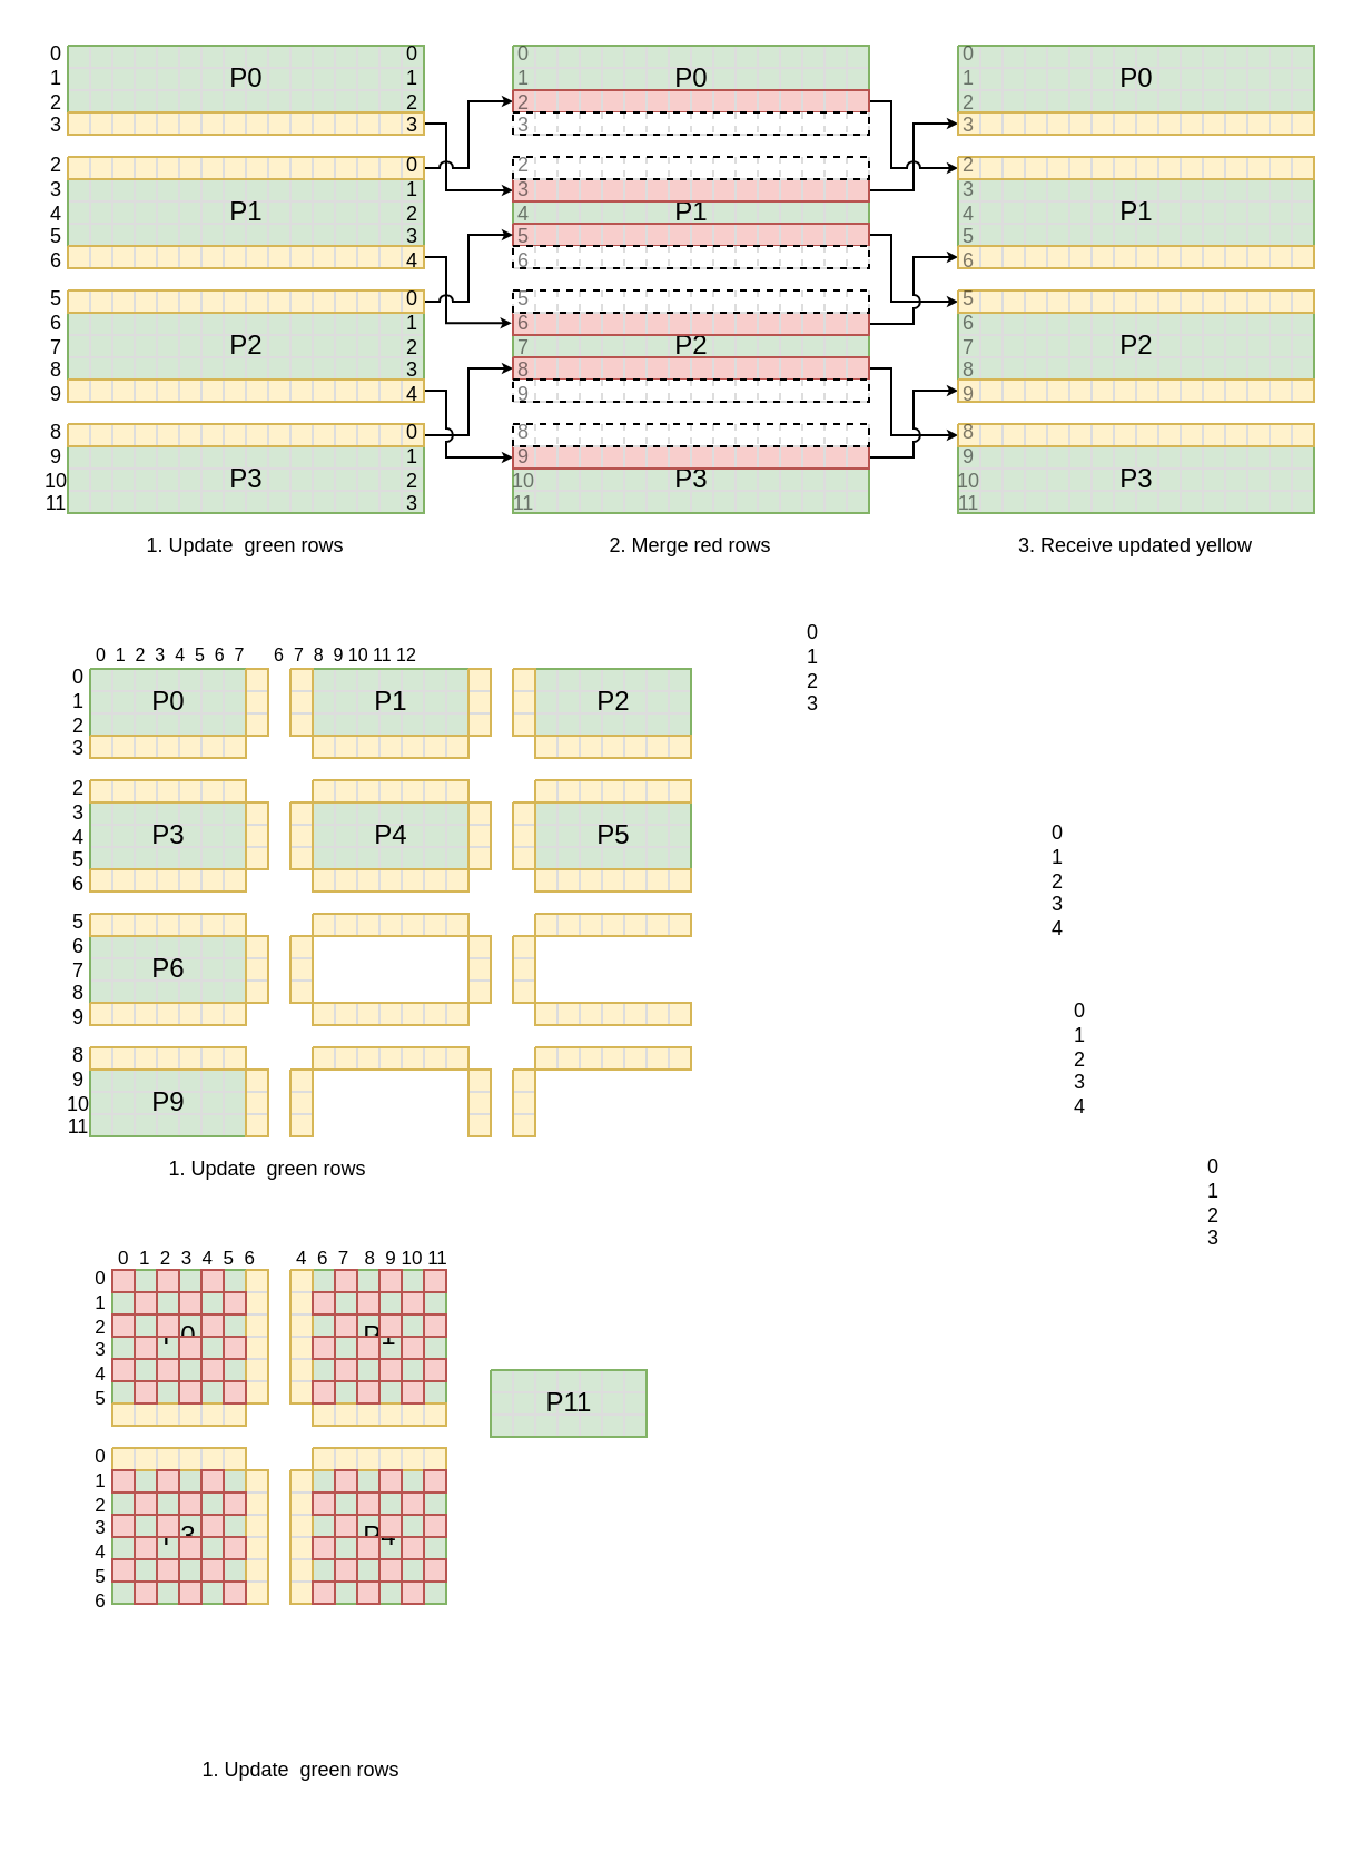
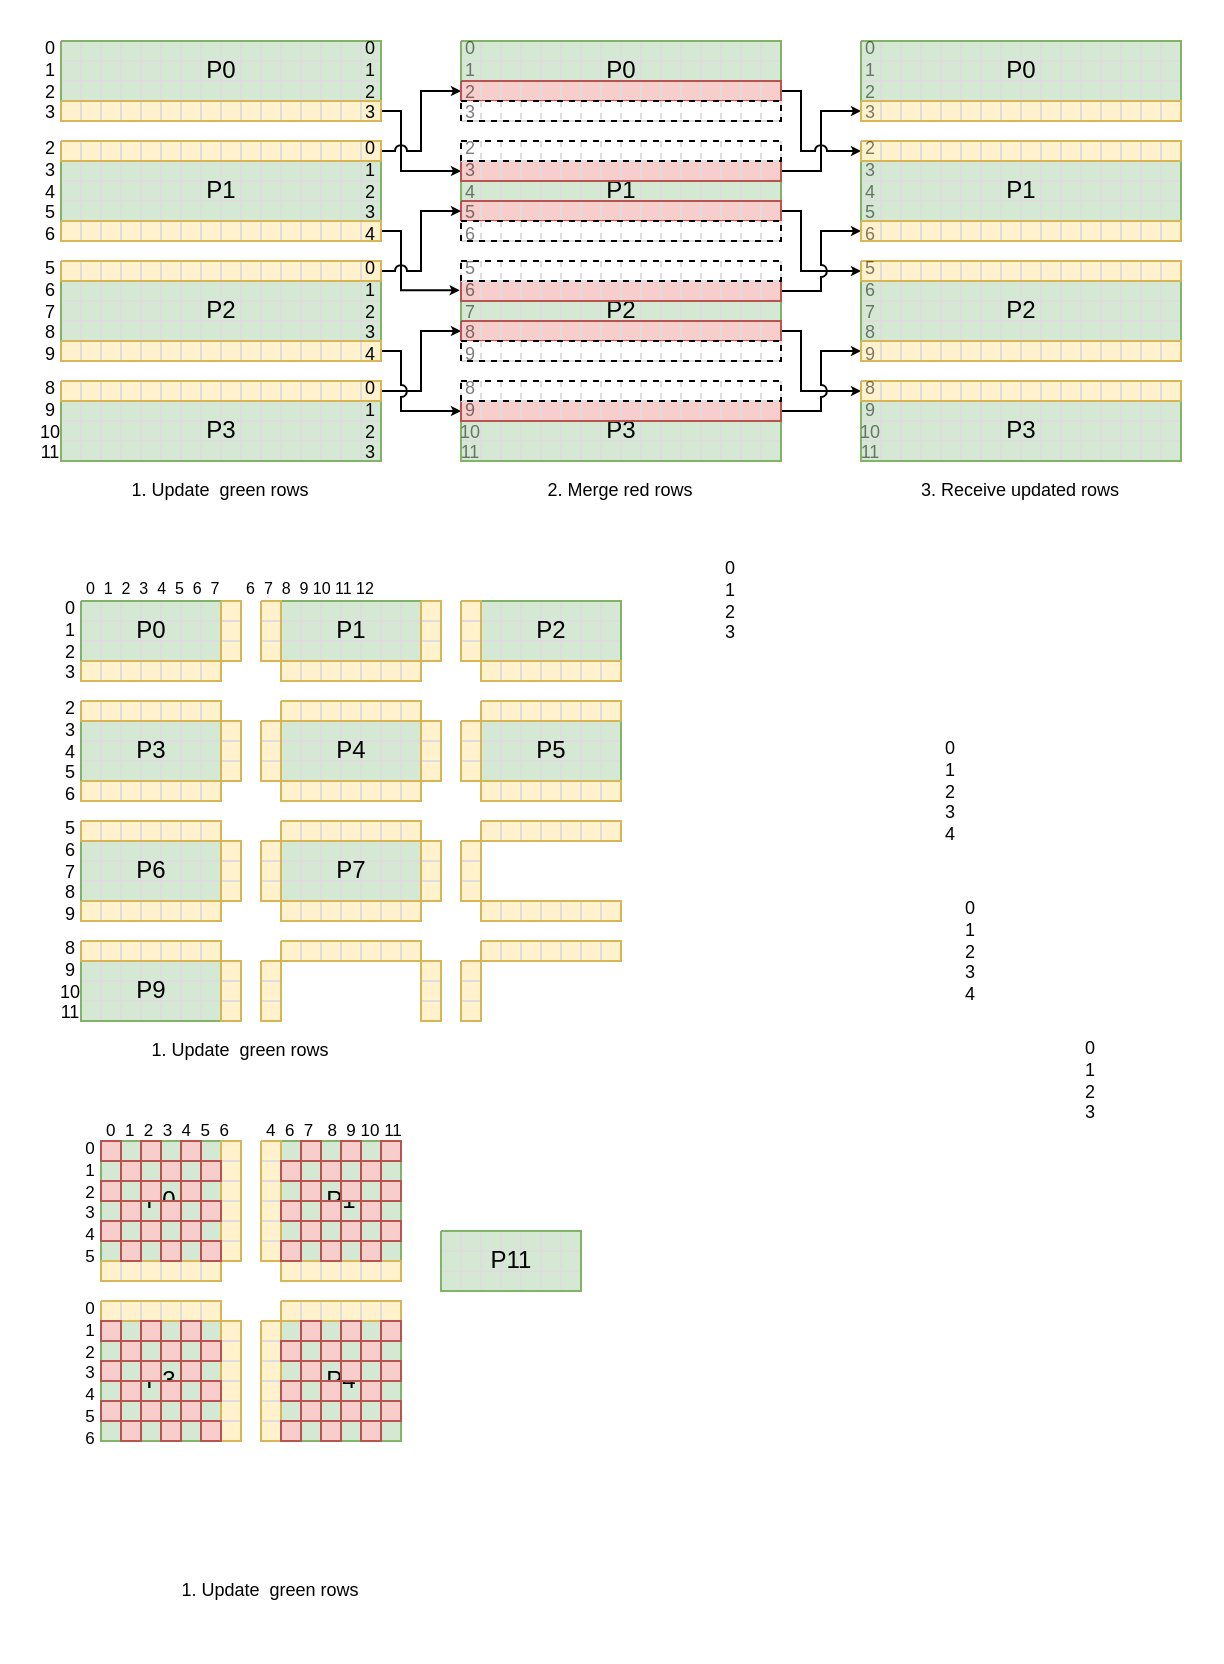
- <mxCell id="64" value="&lt;span&gt;3. Receive&amp;nbsp;updated yellow&lt;/span&gt;" style="text;html=1;strokeColor=none;fillColor=none;align=center;verticalAlign=middle;whiteSpace=wrap;rounded=0;glass=0;sketch=0;fontSize=9;" parent="1" vertex="1"><mxGeometry x="430" y="230" width="160" height="30" as="geometry" /></mxCell>
+ <mxCell id="64" value="&lt;span&gt;3. Receive&amp;nbsp;updated rows&lt;/span&gt;" style="text;html=1;strokeColor=none;fillColor=none;align=center;verticalAlign=middle;whiteSpace=wrap;rounded=0;glass=0;sketch=0;fontSize=9;" parent="1" vertex="1"><mxGeometry x="430" y="230" width="160" height="30" as="geometry" /></mxCell>
+ <mxCell id="92" value="P7" style="verticalLabelPosition=middle;verticalAlign=middle;html=1;shape=mxgraph.basic.patternFillRect;fillStyle=grid;step=10;fillStrokeWidth=1;fillStrokeColor=#dddddd;glass=0;sketch=0;fillColor=#d5e8d4;strokeColor=#82b366;spacing=0;labelPosition=center;align=center;" parent="1" vertex="1"><mxGeometry x="140" y="420" width="70" height="30" as="geometry" /></mxCell>
